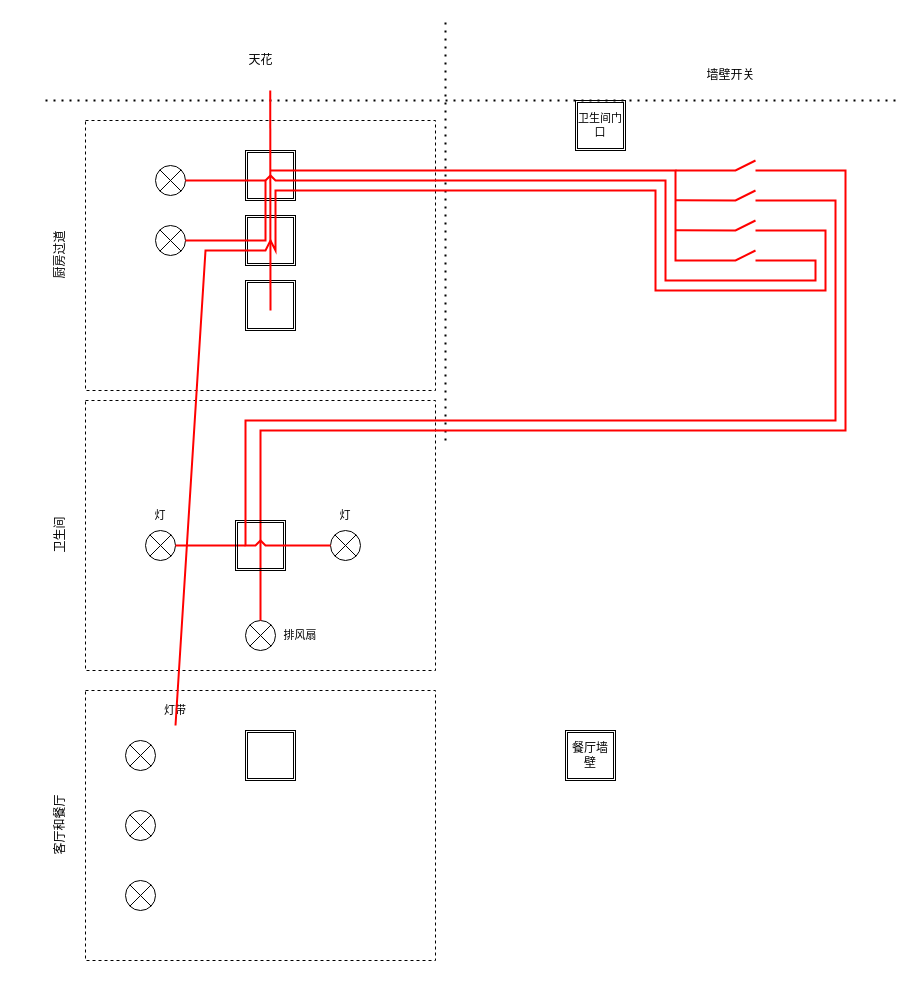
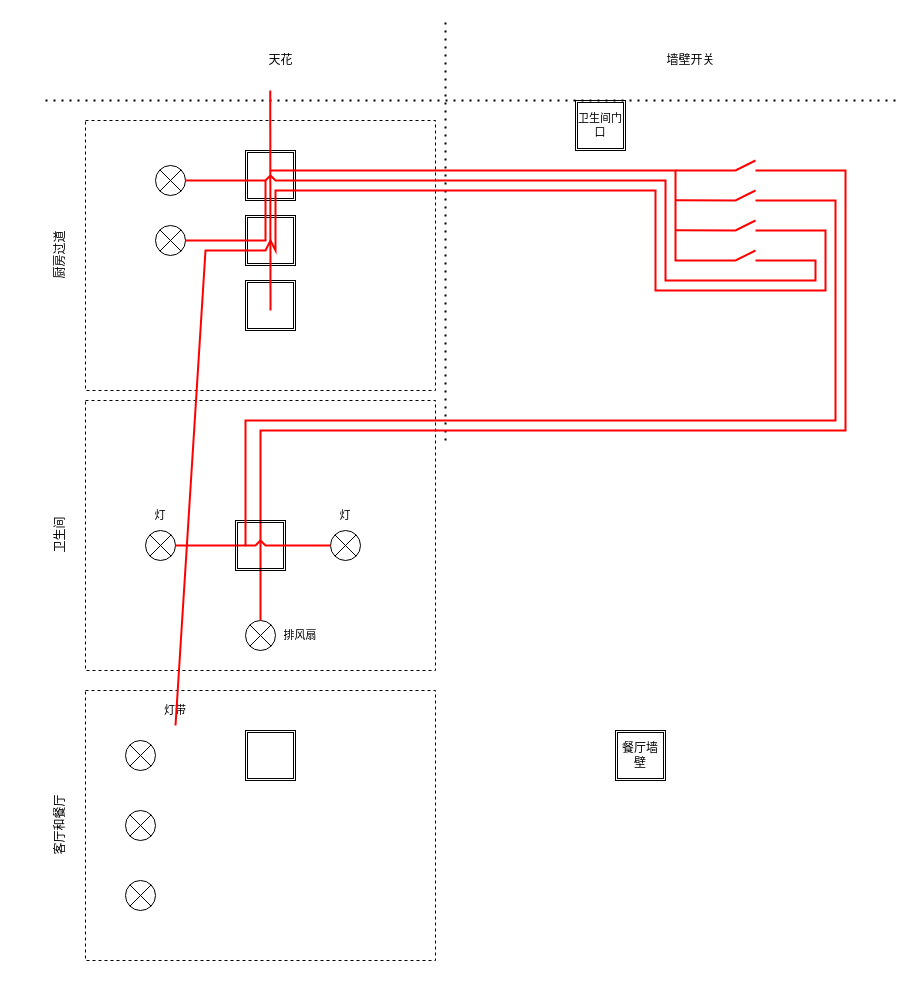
- <mxCell id="6" value="天花" style="text;html=1;align=center;verticalAlign=middle;resizable=0;points=[];autosize=1;strokeColor=none;fillColor=none;" vertex="1" parent="1"><mxGeometry x="235" y="45" width="50" height="30" as="geometry" /></mxCell>
+ <mxCell id="6" value="天花" style="text;html=1;align=center;verticalAlign=middle;resizable=0;points=[];autosize=1;strokeColor=none;fillColor=none;" vertex="1" parent="1"><mxGeometry x="255" y="45" width="50" height="30" as="geometry" /></mxCell>
- <mxCell id="7" value="墙壁开关" style="text;html=1;align=center;verticalAlign=middle;resizable=0;points=[];autosize=1;strokeColor=none;fillColor=none;" vertex="1" parent="1"><mxGeometry x="695" y="60" width="70" height="30" as="geometry" /></mxCell>
+ <mxCell id="7" value="墙壁开关" style="text;html=1;align=center;verticalAlign=middle;resizable=0;points=[];autosize=1;strokeColor=none;fillColor=none;" vertex="1" parent="1"><mxGeometry x="655" y="45" width="70" height="30" as="geometry" /></mxCell>
- <mxCell id="35" value="餐厅墙壁" style="shape=ext;double=1;whiteSpace=wrap;html=1;aspect=fixed;fillColor=none;flipV=1;" vertex="1" parent="1"><mxGeometry x="565" y="730" width="50" height="50" as="geometry" /></mxCell>
+ <mxCell id="35" value="餐厅墙壁" style="shape=ext;double=1;whiteSpace=wrap;html=1;aspect=fixed;fillColor=none;flipV=1;" vertex="1" parent="1"><mxGeometry x="615" y="730" width="50" height="50" as="geometry" /></mxCell>
